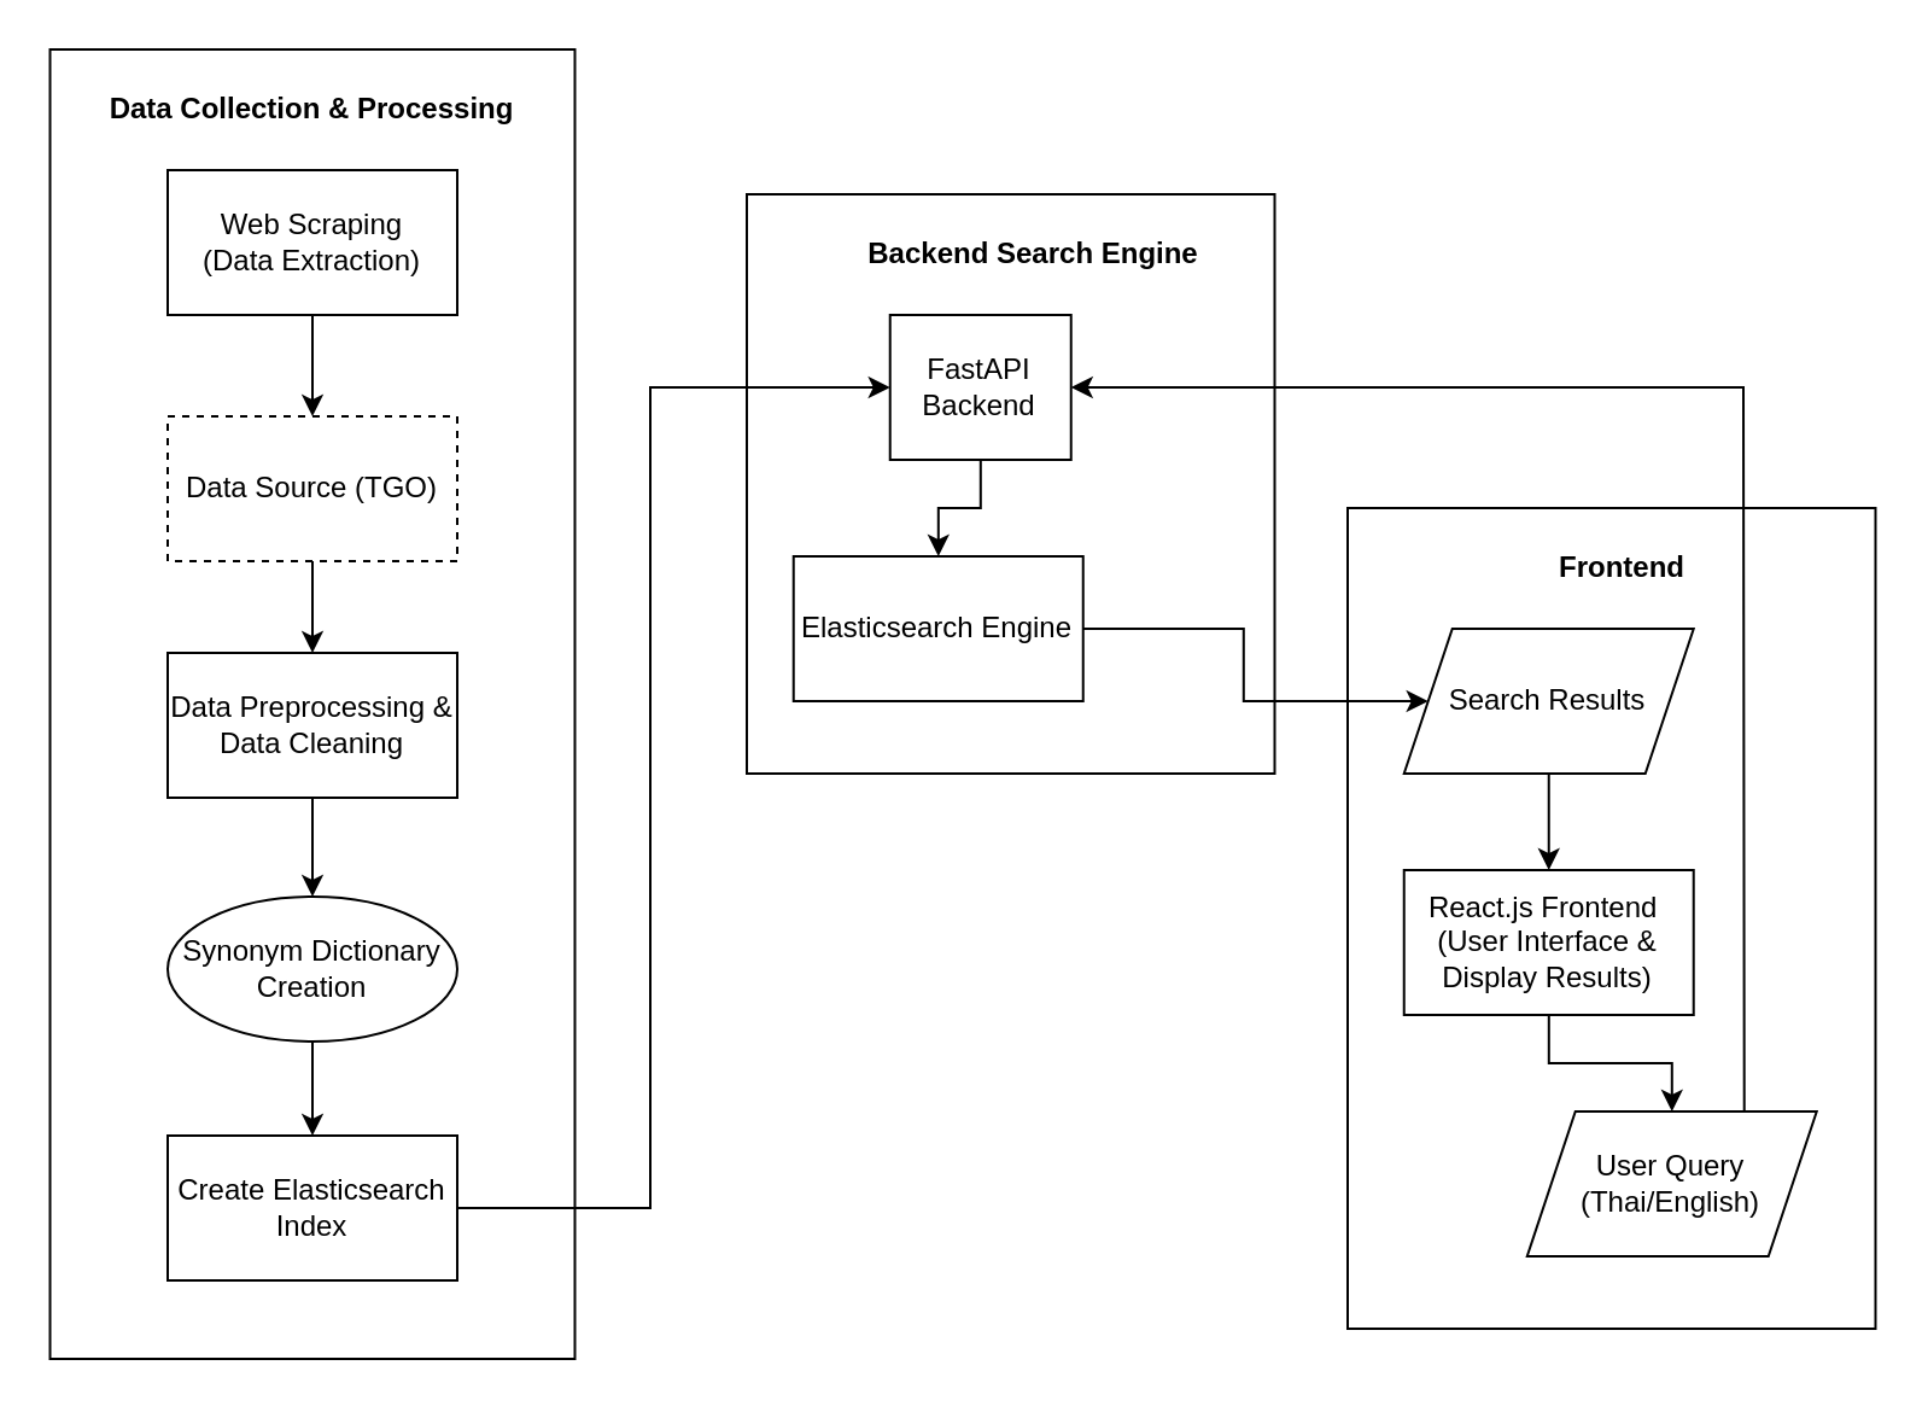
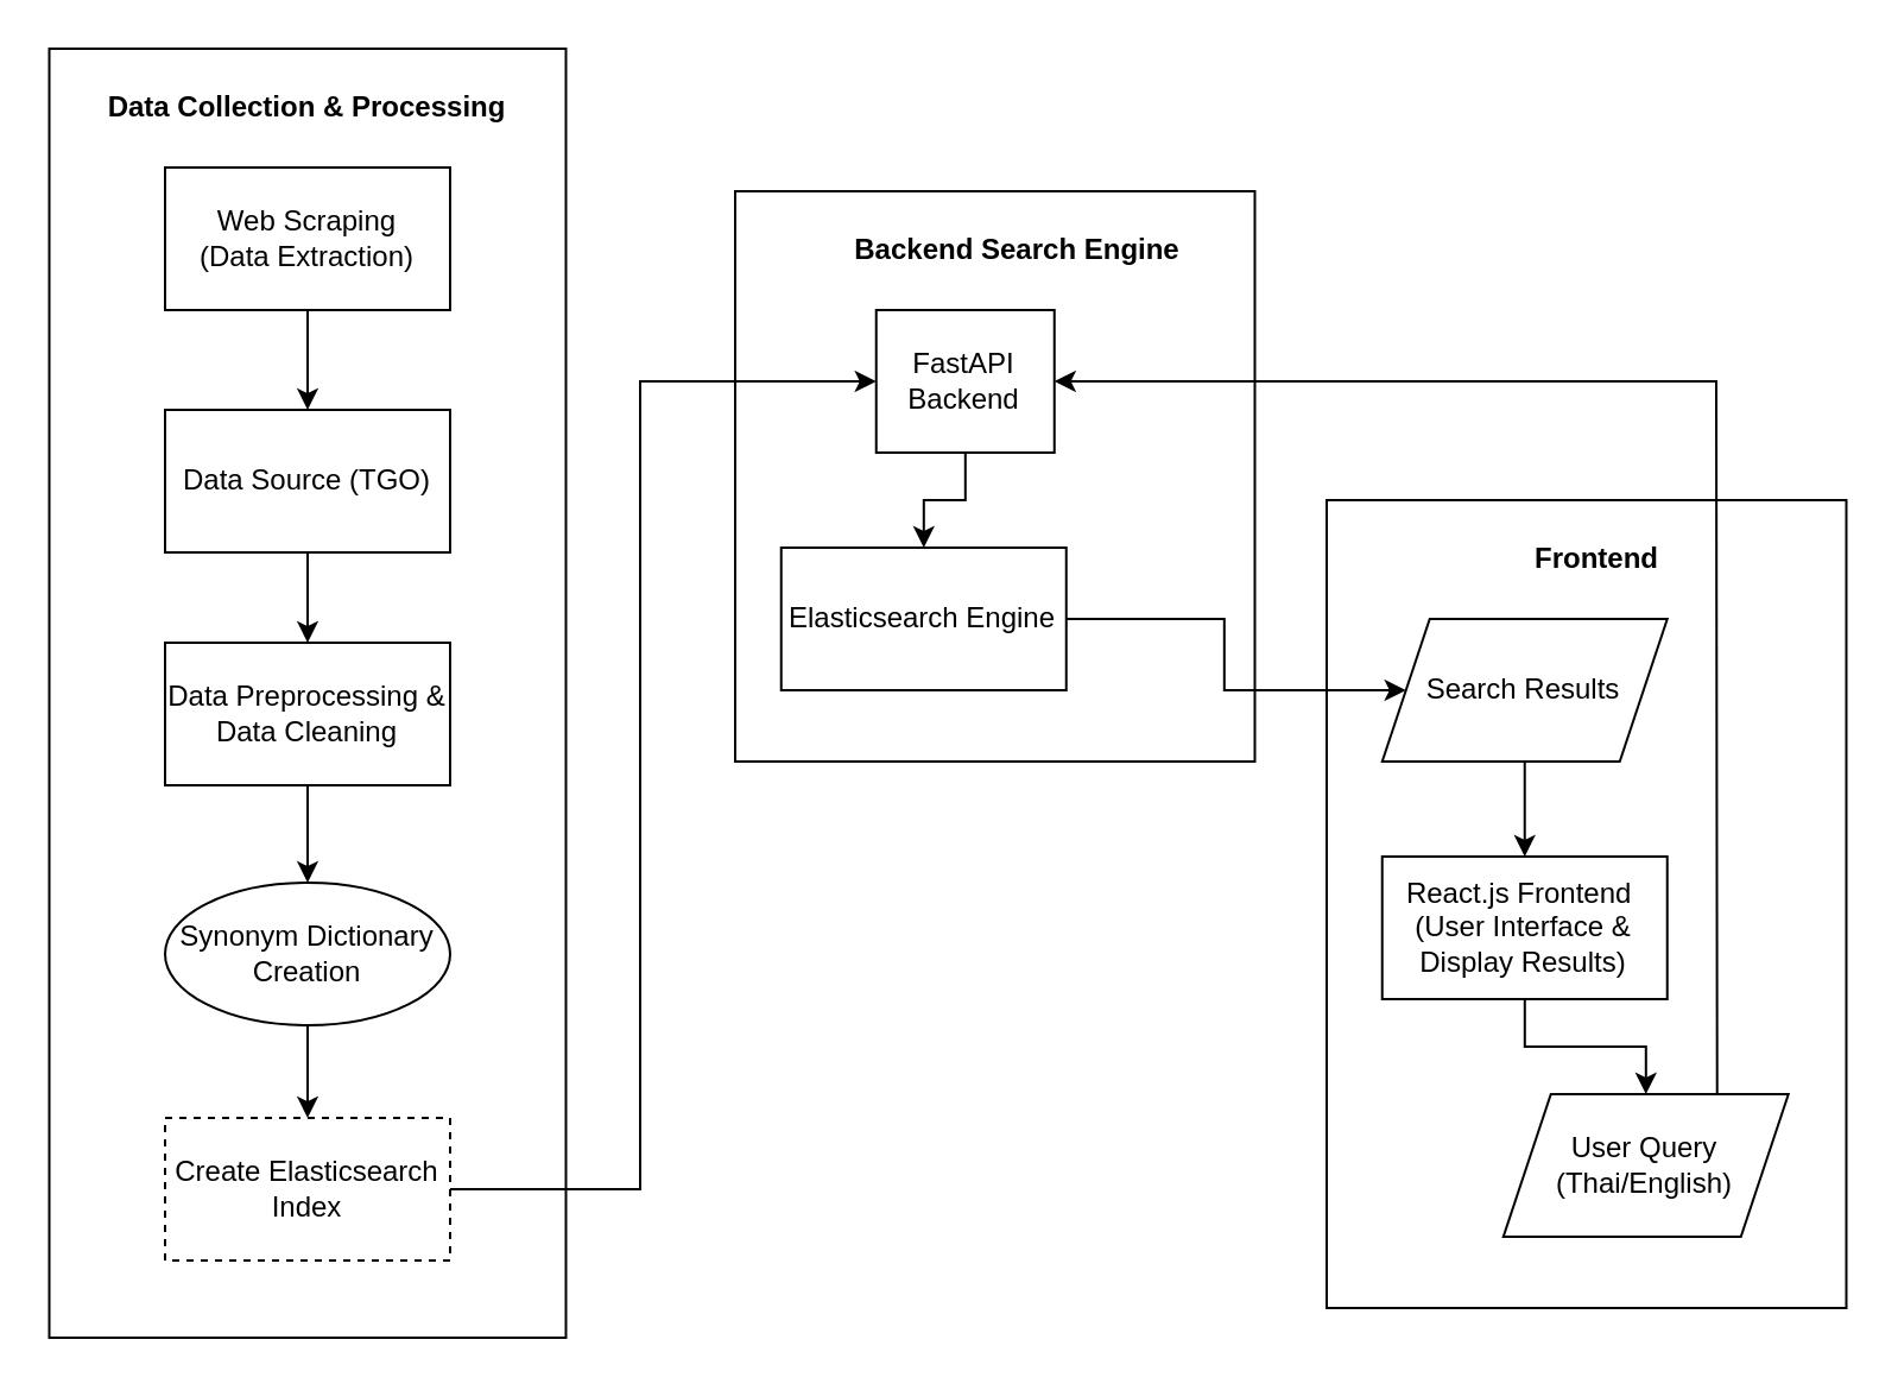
- <mxCell id="11" value="Data Source (TGO)" style="rounded=0;whiteSpace=wrap;html=1;dashed=1;" vertex="1" parent="3"><mxGeometry x="48.75" y="152" width="120" height="60" as="geometry" /></mxCell>
+ <mxCell id="11" value="Data Source (TGO)" style="rounded=0;whiteSpace=wrap;html=1;" vertex="1" parent="3"><mxGeometry x="48.75" y="152" width="120" height="60" as="geometry" /></mxCell>
- <mxCell id="9" value="Create Elasticsearch Index" style="rounded=0;whiteSpace=wrap;html=1;" vertex="1" parent="3"><mxGeometry x="48.75" y="450" width="120" height="60" as="geometry" /></mxCell>
+ <mxCell id="9" value="Create Elasticsearch Index" style="rounded=0;whiteSpace=wrap;html=1;dashed=1;" vertex="1" parent="3"><mxGeometry x="48.75" y="450" width="120" height="60" as="geometry" /></mxCell>
